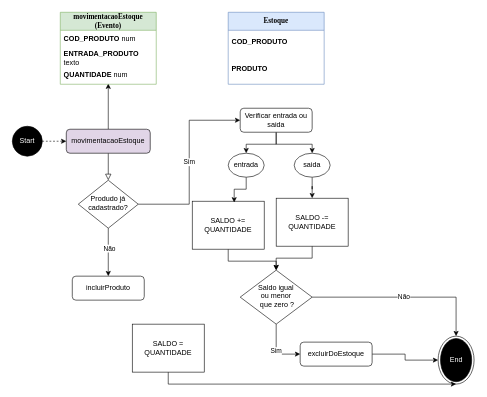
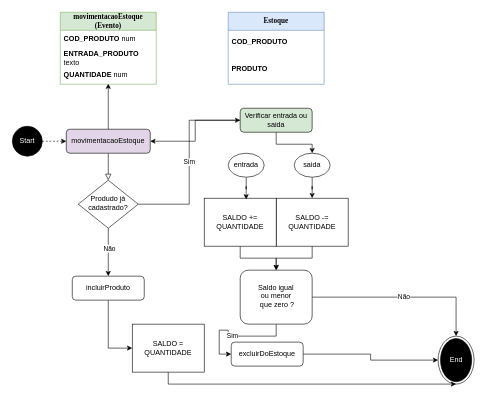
- <mxCell id="13" value="Verificar entrada ou saida" style="rounded=1;whiteSpace=wrap;html=1;fontSize=12;glass=0;strokeWidth=1;shadow=0;" vertex="1" parent="1"><mxGeometry x="400" y="180" width="120" height="40" as="geometry" /></mxCell>
+ <mxCell id="13" value="Verificar entrada ou saida" style="rounded=1;whiteSpace=wrap;html=1;fontSize=12;glass=0;strokeWidth=1;shadow=0;fillColor=#d5e8d4;" vertex="1" parent="1"><mxGeometry x="400" y="180" width="120" height="40" as="geometry" /></mxCell>
- <mxCell id="11" style="edgeStyle=orthogonalEdgeStyle;rounded=0;orthogonalLoop=1;jettySize=auto;html=1;entryX=0.5;entryY=0;entryDx=0;entryDy=0;" edge="1" parent="1" source="13" target="30"><mxGeometry relative="1" as="geometry" /></mxCell>
+ <mxCell id="11" style="edgeStyle=orthogonalEdgeStyle;rounded=0;orthogonalLoop=1;jettySize=auto;html=1;" edge="1" parent="1" source="13" target="4"><mxGeometry relative="1" as="geometry" /></mxCell>
- <mxCell id="26" value="SALDO += QUANTIDADE" style="rounded=0;whiteSpace=wrap;html=1;" vertex="1" parent="1"><mxGeometry x="320" y="335" width="120" height="80" as="geometry" /></mxCell>
+ <mxCell id="26" value="SALDO += QUANTIDADE" style="rounded=0;whiteSpace=wrap;html=1;" vertex="1" parent="1"><mxGeometry x="340" y="330" width="120" height="80" as="geometry" /></mxCell>
- <mxCell id="38" value="Saldo igual&lt;br&gt;ou menor&lt;br&gt;&amp;nbsp;que zero ?" style="rhombus;whiteSpace=wrap;html=1;shadow=0;fontFamily=Helvetica;fontSize=12;align=center;strokeWidth=1;spacing=6;spacingTop=-4;" vertex="1" parent="1"><mxGeometry x="400" y="450" width="120" height="90" as="geometry" /></mxCell>
+ <mxCell id="38" value="Saldo igual&lt;br&gt;ou menor&lt;br&gt;&amp;nbsp;que zero ?" style="whiteSpace=wrap;html=1;shadow=0;fontFamily=Helvetica;fontSize=12;align=center;strokeWidth=1;spacing=6;spacingTop=-4;rounded=1;" vertex="1" parent="1"><mxGeometry x="400" y="450" width="120" height="90" as="geometry" /></mxCell>
+ <mxCell id="9" style="edgeStyle=orthogonalEdgeStyle;rounded=0;orthogonalLoop=1;jettySize=auto;html=1;entryX=0;entryY=0.5;entryDx=0;entryDy=0;" edge="1" parent="1" source="10" target="28"><mxGeometry relative="1" as="geometry" /></mxCell>
- <mxCell id="34" value="excluirDoEstoque" style="rounded=1;whiteSpace=wrap;html=1;fontSize=12;glass=0;strokeWidth=1;shadow=0;" vertex="1" parent="1"><mxGeometry x="500" y="570" width="120" height="40" as="geometry" /></mxCell>
+ <mxCell id="34" value="excluirDoEstoque" style="rounded=1;whiteSpace=wrap;html=1;fontSize=12;glass=0;strokeWidth=1;shadow=0;" vertex="1" parent="1"><mxGeometry x="385" y="570" width="120" height="40" as="geometry" /></mxCell>
